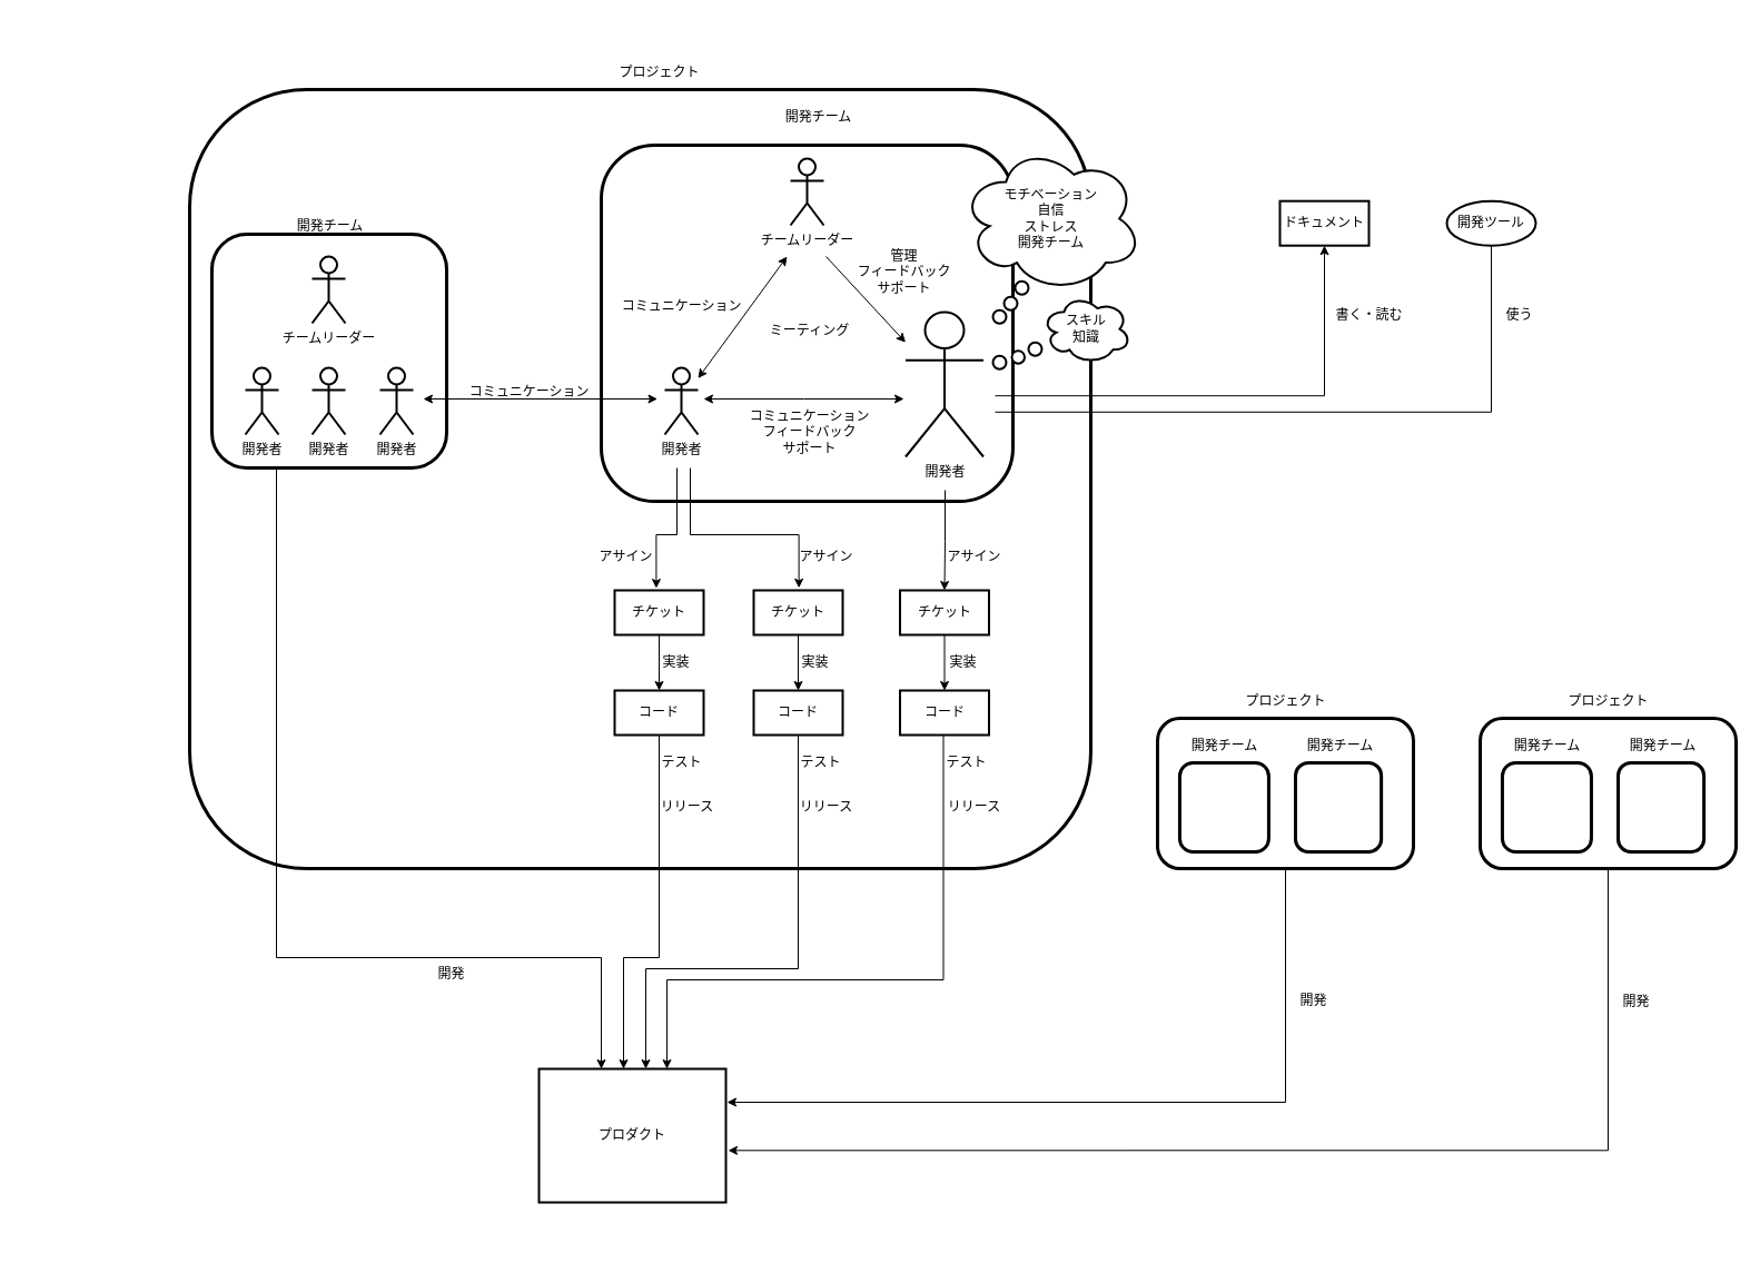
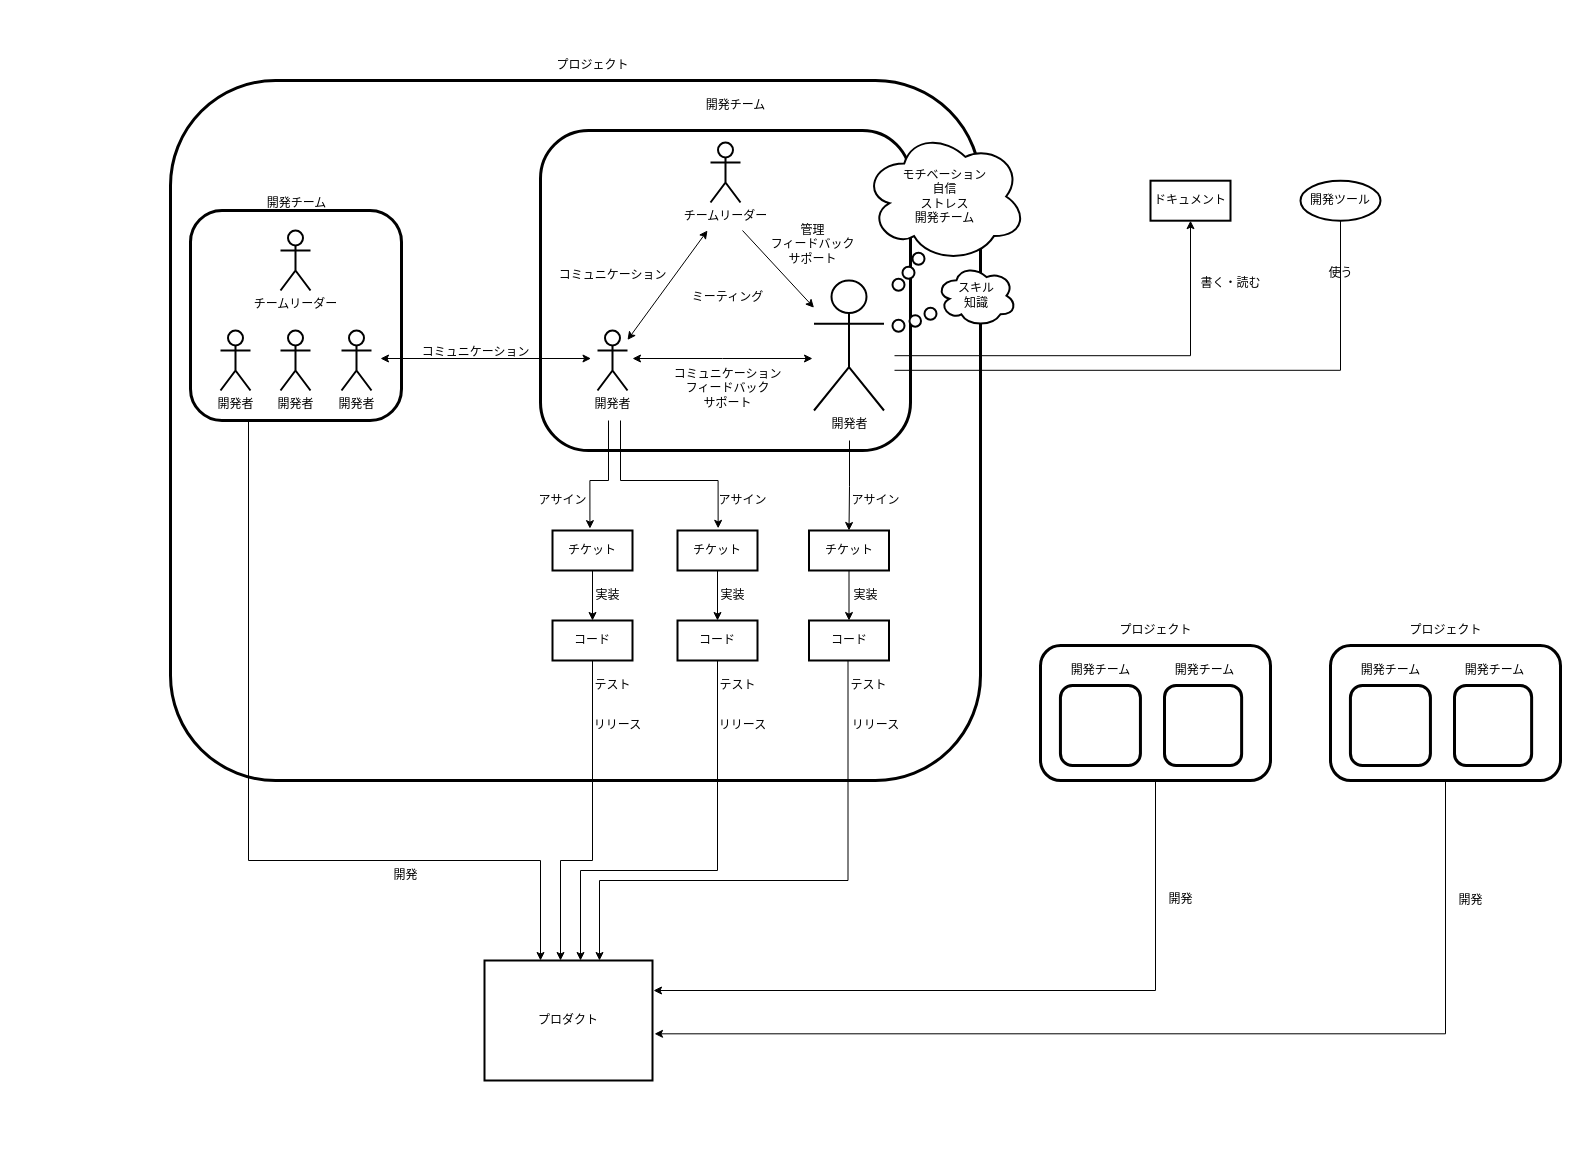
- <mxCell id="30" value="使う" style="text;html=1;align=center;verticalAlign=middle;resizable=0;points=[];autosize=1;strokeColor=none;fillColor=none;" vertex="1" parent="1"><mxGeometry x="1340" y="268.2" width="50" height="30" as="geometry" /></mxCell>
+ <mxCell id="30" value="使う" style="text;html=1;align=center;verticalAlign=middle;resizable=0;points=[];autosize=1;strokeColor=none;fillColor=none;" vertex="1" parent="1"><mxGeometry x="1315" y="258.2" width="50" height="30" as="geometry" /></mxCell>
